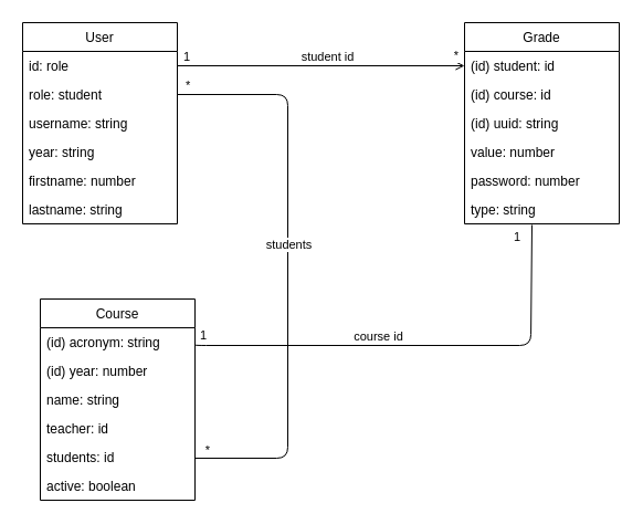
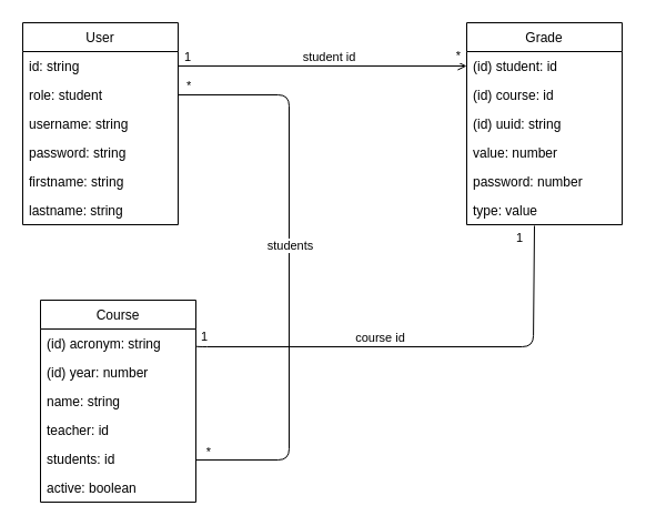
- <mxCell id="7" value="id: role" style="text;strokeColor=none;fillColor=none;align=left;verticalAlign=top;spacingLeft=4;spacingRight=4;overflow=hidden;rotatable=0;points=[[0,0.5],[1,0.5]];portConstraint=eastwest;" parent="6" vertex="1"><mxGeometry y="26" width="140" height="26" as="geometry" /></mxCell>
+ <mxCell id="7" value="id: string" style="text;strokeColor=none;fillColor=none;align=left;verticalAlign=top;spacingLeft=4;spacingRight=4;overflow=hidden;rotatable=0;points=[[0,0.5],[1,0.5]];portConstraint=eastwest;" parent="6" vertex="1"><mxGeometry y="26" width="140" height="26" as="geometry" /></mxCell>
- <mxCell id="10" value="year: string" style="text;strokeColor=none;fillColor=none;align=left;verticalAlign=top;spacingLeft=4;spacingRight=4;overflow=hidden;rotatable=0;points=[[0,0.5],[1,0.5]];portConstraint=eastwest;" parent="6" vertex="1"><mxGeometry y="104" width="140" height="26" as="geometry" /></mxCell>
+ <mxCell id="10" value="password: string" style="text;strokeColor=none;fillColor=none;align=left;verticalAlign=top;spacingLeft=4;spacingRight=4;overflow=hidden;rotatable=0;points=[[0,0.5],[1,0.5]];portConstraint=eastwest;" parent="6" vertex="1"><mxGeometry y="104" width="140" height="26" as="geometry" /></mxCell>
- <mxCell id="11" value="firstname: number" style="text;strokeColor=none;fillColor=none;align=left;verticalAlign=top;spacingLeft=4;spacingRight=4;overflow=hidden;rotatable=0;points=[[0,0.5],[1,0.5]];portConstraint=eastwest;" parent="6" vertex="1"><mxGeometry y="130" width="140" height="26" as="geometry" /></mxCell>
+ <mxCell id="11" value="firstname: string" style="text;strokeColor=none;fillColor=none;align=left;verticalAlign=top;spacingLeft=4;spacingRight=4;overflow=hidden;rotatable=0;points=[[0,0.5],[1,0.5]];portConstraint=eastwest;" parent="6" vertex="1"><mxGeometry y="130" width="140" height="26" as="geometry" /></mxCell>
- <mxCell id="23" value="type: string" style="text;strokeColor=none;fillColor=none;align=left;verticalAlign=top;spacingLeft=4;spacingRight=4;overflow=hidden;rotatable=0;points=[[0,0.5],[1,0.5]];portConstraint=eastwest;" parent="17" vertex="1"><mxGeometry y="156" width="140" height="26" as="geometry" /></mxCell>
+ <mxCell id="23" value="type: value" style="text;strokeColor=none;fillColor=none;align=left;verticalAlign=top;spacingLeft=4;spacingRight=4;overflow=hidden;rotatable=0;points=[[0,0.5],[1,0.5]];portConstraint=eastwest;" parent="17" vertex="1"><mxGeometry y="156" width="140" height="26" as="geometry" /></mxCell>
